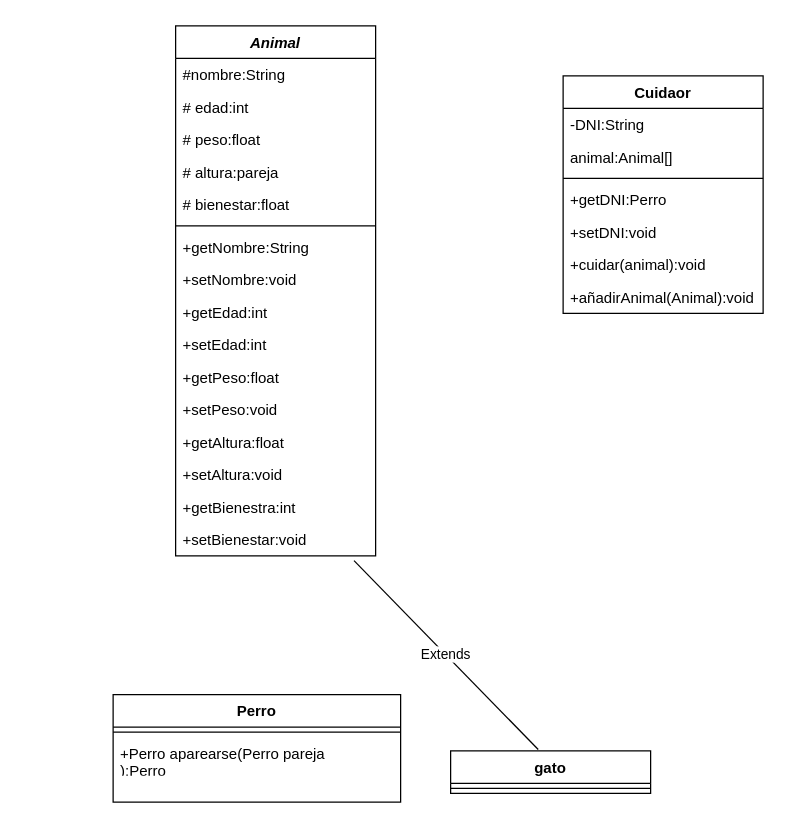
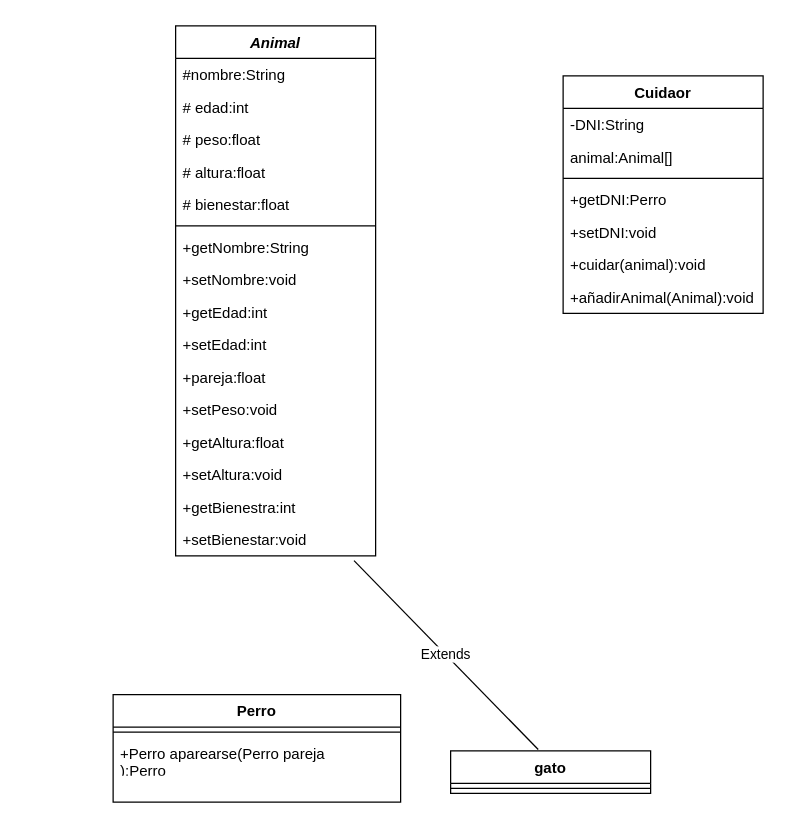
- <mxCell id="12" value="# altura:pareja" style="text;strokeColor=none;fillColor=none;align=left;verticalAlign=top;spacingLeft=4;spacingRight=4;overflow=hidden;rotatable=0;points=[[0,0.5],[1,0.5]];portConstraint=eastwest;" parent="8" vertex="1"><mxGeometry y="104" width="160" height="26" as="geometry" /></mxCell>
+ <mxCell id="12" value="# altura:float" style="text;strokeColor=none;fillColor=none;align=left;verticalAlign=top;spacingLeft=4;spacingRight=4;overflow=hidden;rotatable=0;points=[[0,0.5],[1,0.5]];portConstraint=eastwest;" parent="8" vertex="1"><mxGeometry y="104" width="160" height="26" as="geometry" /></mxCell>
- <mxCell id="19" value="+getPeso:float" style="text;strokeColor=none;fillColor=none;align=left;verticalAlign=top;spacingLeft=4;spacingRight=4;overflow=hidden;rotatable=0;points=[[0,0.5],[1,0.5]];portConstraint=eastwest;" parent="8" vertex="1"><mxGeometry y="268" width="160" height="26" as="geometry" /></mxCell>
+ <mxCell id="19" value="+pareja:float" style="text;strokeColor=none;fillColor=none;align=left;verticalAlign=top;spacingLeft=4;spacingRight=4;overflow=hidden;rotatable=0;points=[[0,0.5],[1,0.5]];portConstraint=eastwest;" parent="8" vertex="1"><mxGeometry y="268" width="160" height="26" as="geometry" /></mxCell>
